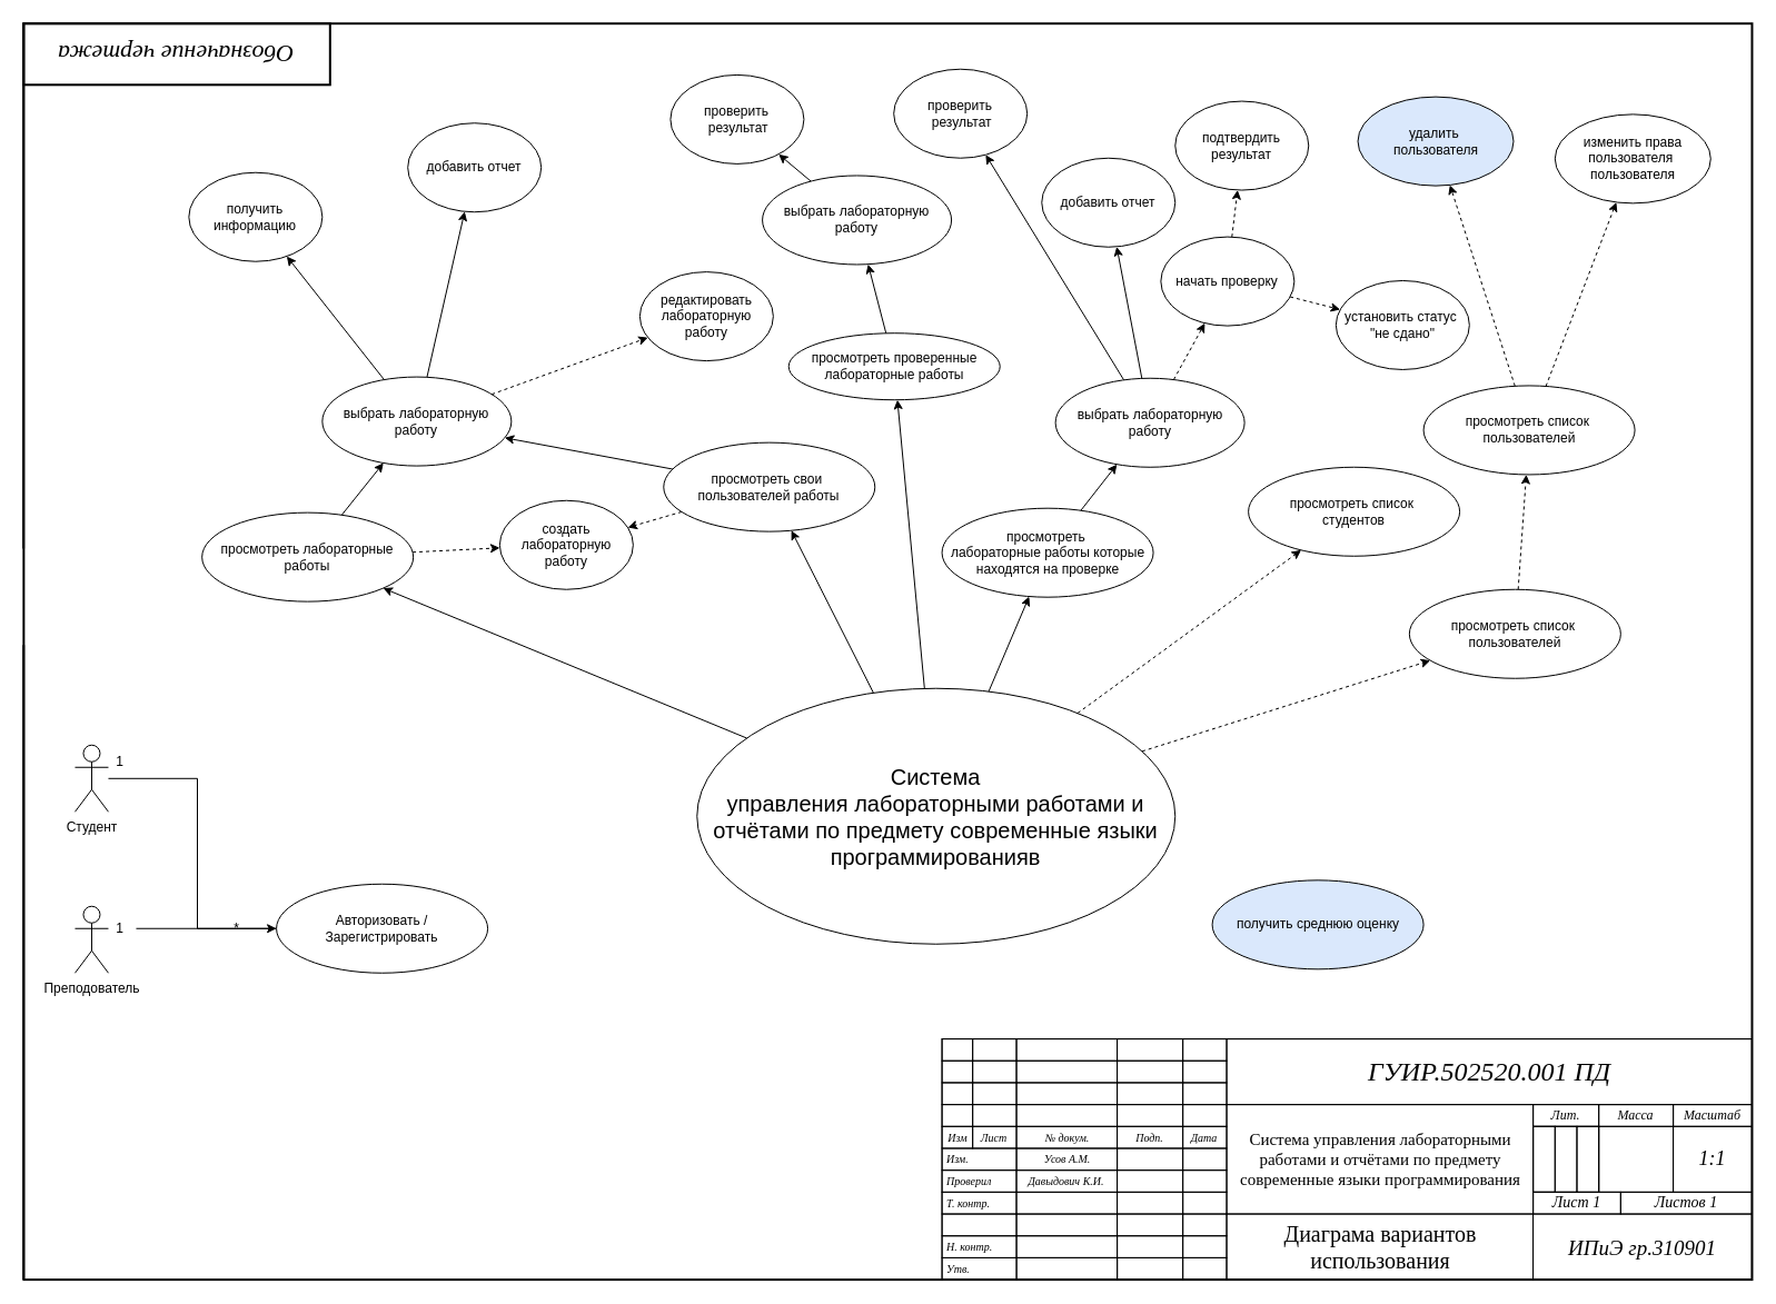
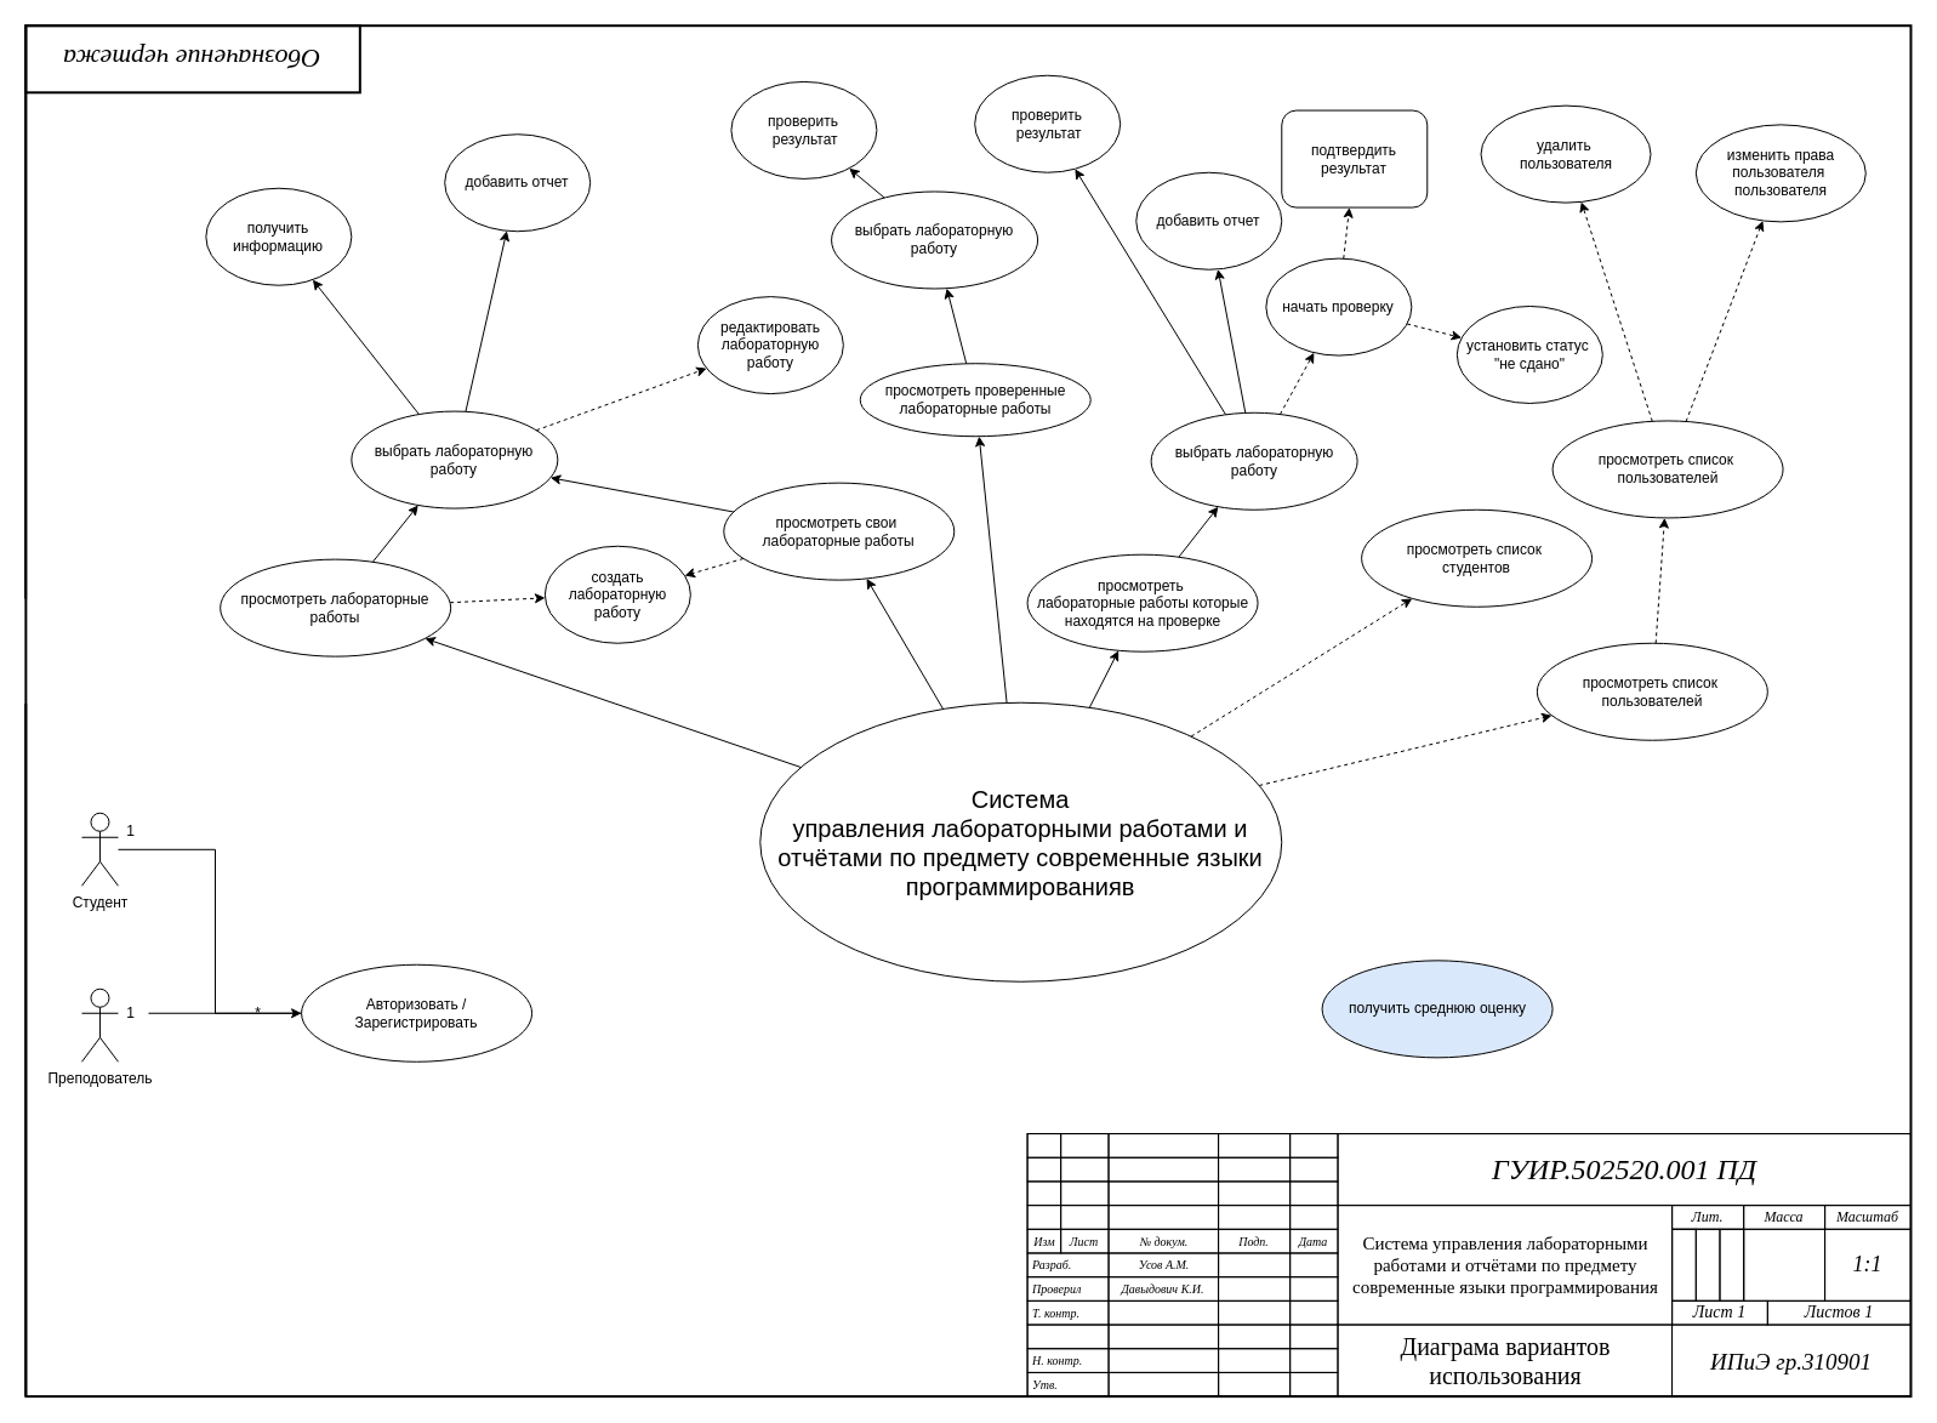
- <mxCell id="125" value="удалить&amp;nbsp;&lt;div&gt;пользователя&lt;/div&gt;" style="ellipse;whiteSpace=wrap;html=1;fillColor=#dae8fc;" vertex="1" parent="1"><mxGeometry x="1220.53" y="86.615" width="140" height="80" as="geometry" /></mxCell>
+ <mxCell id="125" value="удалить&amp;nbsp;&lt;div&gt;пользователя&lt;/div&gt;" style="ellipse;whiteSpace=wrap;html=1;" vertex="1" parent="1"><mxGeometry x="1220.53" y="86.615" width="140" height="80" as="geometry" /></mxCell>
- <mxCell id="120" value="подтвердить результат" style="ellipse;whiteSpace=wrap;html=1;" vertex="1" parent="1"><mxGeometry x="1056.28" y="90.555" width="120" height="80" as="geometry" /></mxCell>
+ <mxCell id="120" value="подтвердить результат" style="whiteSpace=wrap;html=1;rounded=1;" vertex="1" parent="1"><mxGeometry x="1056.28" y="90.555" width="120" height="80" as="geometry" /></mxCell>
- <mxCell id="101" value="просмотреть свои&amp;nbsp;&lt;div&gt;пользователей работы&lt;/div&gt;" style="ellipse;whiteSpace=wrap;html=1;" vertex="1" parent="1"><mxGeometry x="596.28" y="397.635" width="190" height="80" as="geometry" /></mxCell>
+ <mxCell id="101" value="просмотреть свои&amp;nbsp;&lt;div&gt;лабораторные работы&lt;/div&gt;" style="ellipse;whiteSpace=wrap;html=1;" vertex="1" parent="1"><mxGeometry x="596.28" y="397.635" width="190" height="80" as="geometry" /></mxCell>
- <mxCell id="76" value="&lt;span style=&quot;font-family: Calibri, sans-serif; font-size: 20px; background-color: rgb(255, 255, 255);&quot;&gt;Система&lt;/span&gt;&lt;br style=&quot;font-family: Calibri, sans-serif; font-size: 20px; background-color: rgb(255, 255, 255);&quot;&gt;&lt;span style=&quot;font-family: Calibri, sans-serif; font-size: 20px; background-color: rgb(255, 255, 255);&quot;&gt;управления лабораторными работами и отчётами по предмету современные языки&lt;/span&gt;&lt;br style=&quot;font-family: Calibri, sans-serif; font-size: 20px; background-color: rgb(255, 255, 255);&quot;&gt;&lt;span style=&quot;font-family: Calibri, sans-serif; font-size: 20px; background-color: rgb(255, 255, 255);&quot;&gt;программированияв&lt;/span&gt;" style="ellipse;whiteSpace=wrap;html=1;" vertex="1" parent="1"><mxGeometry x="626.28" y="618.735" width="430" height="230" as="geometry" /></mxCell>
+ <mxCell id="76" value="&lt;span style=&quot;font-family: Calibri, sans-serif; font-size: 20px; background-color: rgb(255, 255, 255);&quot;&gt;Система&lt;/span&gt;&lt;br style=&quot;font-family: Calibri, sans-serif; font-size: 20px; background-color: rgb(255, 255, 255);&quot;&gt;&lt;span style=&quot;font-family: Calibri, sans-serif; font-size: 20px; background-color: rgb(255, 255, 255);&quot;&gt;управления лабораторными работами и отчётами по предмету современные языки&lt;/span&gt;&lt;br style=&quot;font-family: Calibri, sans-serif; font-size: 20px; background-color: rgb(255, 255, 255);&quot;&gt;&lt;span style=&quot;font-family: Calibri, sans-serif; font-size: 20px; background-color: rgb(255, 255, 255);&quot;&gt;программированияв&lt;/span&gt;" style="ellipse;whiteSpace=wrap;html=1;" vertex="1" parent="1"><mxGeometry x="626.28" y="578.735" width="430" height="230" as="geometry" /></mxCell>
- <mxCell id="42" value="&lt;font face=&quot;ISOCPEUR&quot; data-font-src=&quot;https://fonts-online.ru/fonts/isocpeur-v102&quot;&gt;Изм.&lt;/font&gt;" style="rounded=0;whiteSpace=wrap;html=1;strokeWidth=1;fillColor=none;fontFamily=GOSTRUS Type A;fontStyle=2;fontSize=10;strokeColor=#000000;align=left;spacingLeft=2;" parent="1" vertex="1"><mxGeometry x="846.605" y="1032.482" width="66.929" height="19.685" as="geometry" /></mxCell>
+ <mxCell id="42" value="&lt;font face=&quot;ISOCPEUR&quot; data-font-src=&quot;https://fonts-online.ru/fonts/isocpeur-v102&quot;&gt;Разраб.&lt;/font&gt;" style="rounded=0;whiteSpace=wrap;html=1;strokeWidth=1;fillColor=none;fontFamily=GOSTRUS Type A;fontStyle=2;fontSize=10;strokeColor=#000000;align=left;spacingLeft=2;" parent="1" vertex="1"><mxGeometry x="846.605" y="1032.482" width="66.929" height="19.685" as="geometry" /></mxCell>
